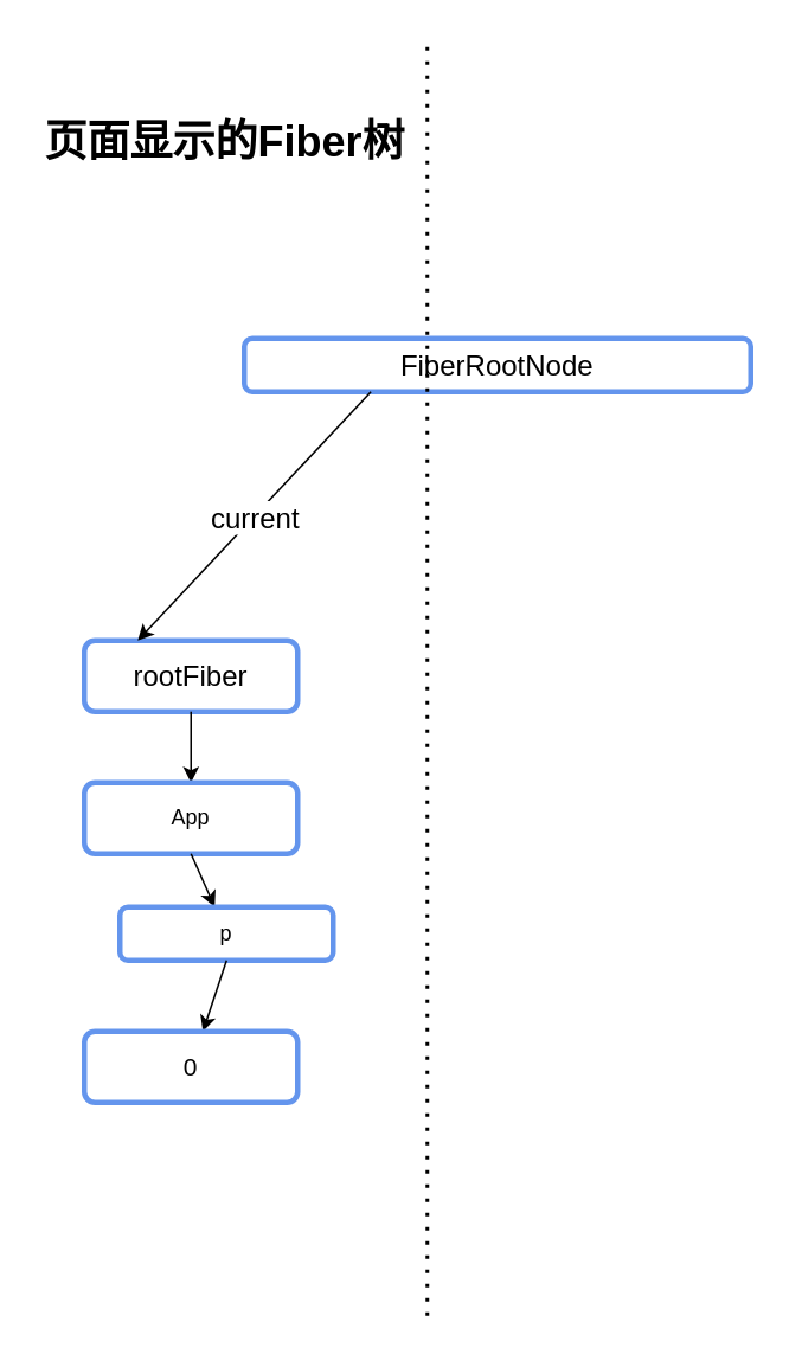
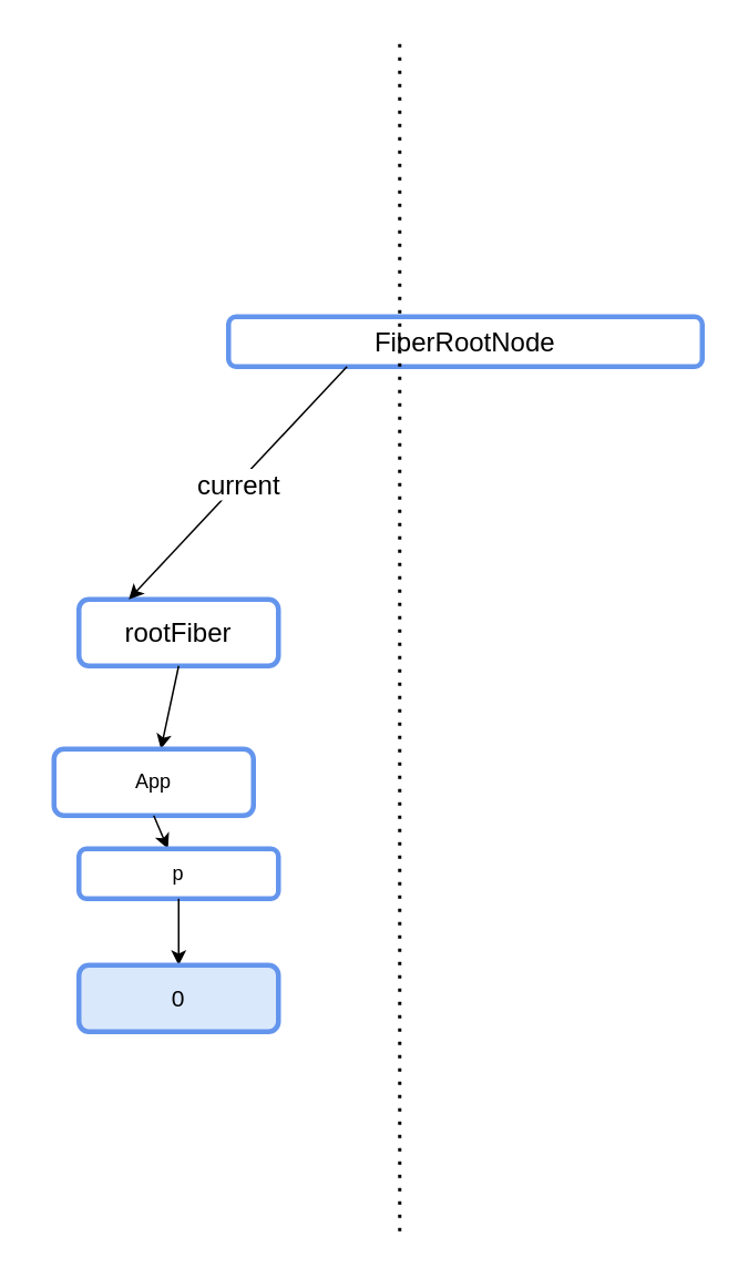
- <mxCell id="7" value="&lt;h1&gt;页面显示的Fiber树&lt;/h1&gt;" style="text;html=1;strokeColor=none;fillColor=none;spacing=5;spacingTop=-20;whiteSpace=wrap;overflow=hidden;rounded=0;" parent="1" vertex="1"><mxGeometry x="20" y="60" width="217" height="50" as="geometry" /></mxCell>
- <mxCell id="9" value="App" style="rounded=1;whiteSpace=wrap;html=1;strokeColor=#6495ED;strokeWidth=3;" parent="1" vertex="1"><mxGeometry x="47" y="440" width="120" height="40" as="geometry" /></mxCell>
+ <mxCell id="9" value="App" style="rounded=1;whiteSpace=wrap;html=1;strokeColor=#6495ED;strokeWidth=3;" parent="1" vertex="1"><mxGeometry x="32" y="450" width="120" height="40" as="geometry" /></mxCell>
- <mxCell id="11" value="p" style="rounded=1;whiteSpace=wrap;html=1;strokeWidth=3;strokeColor=#6495ED;" parent="1" vertex="1"><mxGeometry x="67" y="510" width="120" height="30" as="geometry" /></mxCell>
+ <mxCell id="11" value="p" style="rounded=1;whiteSpace=wrap;html=1;strokeWidth=3;strokeColor=#6495ED;" parent="1" vertex="1"><mxGeometry x="47" y="510" width="120" height="30" as="geometry" /></mxCell>
- <mxCell id="13" value="&lt;font style=&quot;font-size: 14px&quot;&gt;0&lt;/font&gt;" style="rounded=1;whiteSpace=wrap;html=1;strokeWidth=3;strokeColor=#6495ED;" parent="1" vertex="1"><mxGeometry x="47" y="580" width="120" height="40" as="geometry" /></mxCell>
+ <mxCell id="13" value="&lt;font style=&quot;font-size: 14px&quot;&gt;0&lt;/font&gt;" style="rounded=1;whiteSpace=wrap;html=1;strokeWidth=3;strokeColor=#6495ED;fillColor=#dae8fc;" parent="1" vertex="1"><mxGeometry x="47" y="580" width="120" height="40" as="geometry" /></mxCell>
